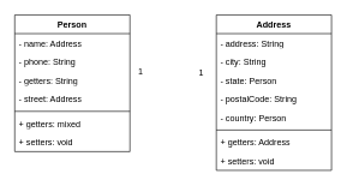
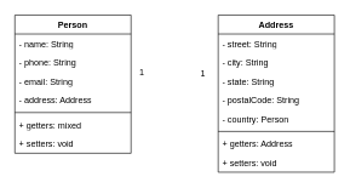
- <mxCell id="3" value="- name: Address" style="text;strokeColor=none;fillColor=none;align=left;verticalAlign=top;spacingLeft=4;spacingRight=4;overflow=hidden;rotatable=0;points=[[0,0.5],[1,0.5]];portConstraint=eastwest;whiteSpace=wrap;html=1;" vertex="1" parent="2"><mxGeometry y="26" width="160" height="26" as="geometry" /></mxCell>
+ <mxCell id="3" value="- name: String" style="text;strokeColor=none;fillColor=none;align=left;verticalAlign=top;spacingLeft=4;spacingRight=4;overflow=hidden;rotatable=0;points=[[0,0.5],[1,0.5]];portConstraint=eastwest;whiteSpace=wrap;html=1;" vertex="1" parent="2"><mxGeometry y="26" width="160" height="26" as="geometry" /></mxCell>
- <mxCell id="11" value="- address: String" style="text;strokeColor=none;fillColor=none;align=left;verticalAlign=top;spacingLeft=4;spacingRight=4;overflow=hidden;rotatable=0;points=[[0,0.5],[1,0.5]];portConstraint=eastwest;whiteSpace=wrap;html=1;" vertex="1" parent="10"><mxGeometry y="26" width="160" height="26" as="geometry" /></mxCell>
+ <mxCell id="11" value="- street: String" style="text;strokeColor=none;fillColor=none;align=left;verticalAlign=top;spacingLeft=4;spacingRight=4;overflow=hidden;rotatable=0;points=[[0,0.5],[1,0.5]];portConstraint=eastwest;whiteSpace=wrap;html=1;" vertex="1" parent="10"><mxGeometry y="26" width="160" height="26" as="geometry" /></mxCell>
- <mxCell id="5" value="- getters: String" style="text;strokeColor=none;fillColor=none;align=left;verticalAlign=top;spacingLeft=4;spacingRight=4;overflow=hidden;rotatable=0;points=[[0,0.5],[1,0.5]];portConstraint=eastwest;whiteSpace=wrap;html=1;" vertex="1" parent="2"><mxGeometry y="78" width="160" height="26" as="geometry" /></mxCell>
+ <mxCell id="5" value="- email: String" style="text;strokeColor=none;fillColor=none;align=left;verticalAlign=top;spacingLeft=4;spacingRight=4;overflow=hidden;rotatable=0;points=[[0,0.5],[1,0.5]];portConstraint=eastwest;whiteSpace=wrap;html=1;" vertex="1" parent="2"><mxGeometry y="78" width="160" height="26" as="geometry" /></mxCell>
- <mxCell id="13" value="- state: Person" style="text;strokeColor=none;fillColor=none;align=left;verticalAlign=top;spacingLeft=4;spacingRight=4;overflow=hidden;rotatable=0;points=[[0,0.5],[1,0.5]];portConstraint=eastwest;whiteSpace=wrap;html=1;" vertex="1" parent="10"><mxGeometry y="78" width="160" height="26" as="geometry" /></mxCell>
+ <mxCell id="13" value="- state: String" style="text;strokeColor=none;fillColor=none;align=left;verticalAlign=top;spacingLeft=4;spacingRight=4;overflow=hidden;rotatable=0;points=[[0,0.5],[1,0.5]];portConstraint=eastwest;whiteSpace=wrap;html=1;" vertex="1" parent="10"><mxGeometry y="78" width="160" height="26" as="geometry" /></mxCell>
- <mxCell id="6" value="- street: Address" style="text;strokeColor=none;fillColor=none;align=left;verticalAlign=top;spacingLeft=4;spacingRight=4;overflow=hidden;rotatable=0;points=[[0,0.5],[1,0.5]];portConstraint=eastwest;whiteSpace=wrap;html=1;" vertex="1" parent="2"><mxGeometry y="104" width="160" height="26" as="geometry" /></mxCell>
+ <mxCell id="6" value="- address: Address" style="text;strokeColor=none;fillColor=none;align=left;verticalAlign=top;spacingLeft=4;spacingRight=4;overflow=hidden;rotatable=0;points=[[0,0.5],[1,0.5]];portConstraint=eastwest;whiteSpace=wrap;html=1;" vertex="1" parent="2"><mxGeometry y="104" width="160" height="26" as="geometry" /></mxCell>
